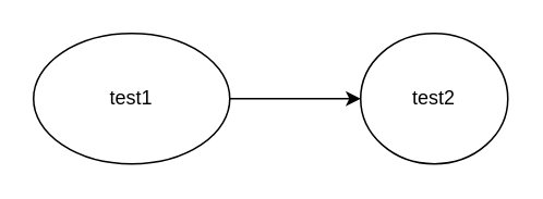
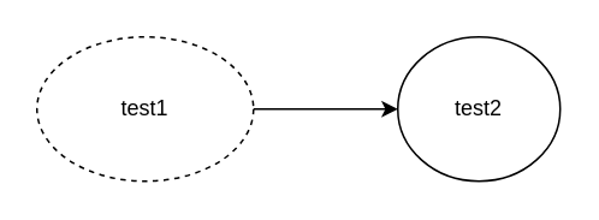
- <mxCell id="3" value="test1" style="ellipse;whiteSpace=wrap;html=1;" vertex="1" parent="1"><mxGeometry x="20" y="20" width="120" height="80" as="geometry" /></mxCell>
+ <mxCell id="3" value="test1" style="ellipse;whiteSpace=wrap;html=1;dashed=1;" vertex="1" parent="1"><mxGeometry x="20" y="20" width="120" height="80" as="geometry" /></mxCell>
